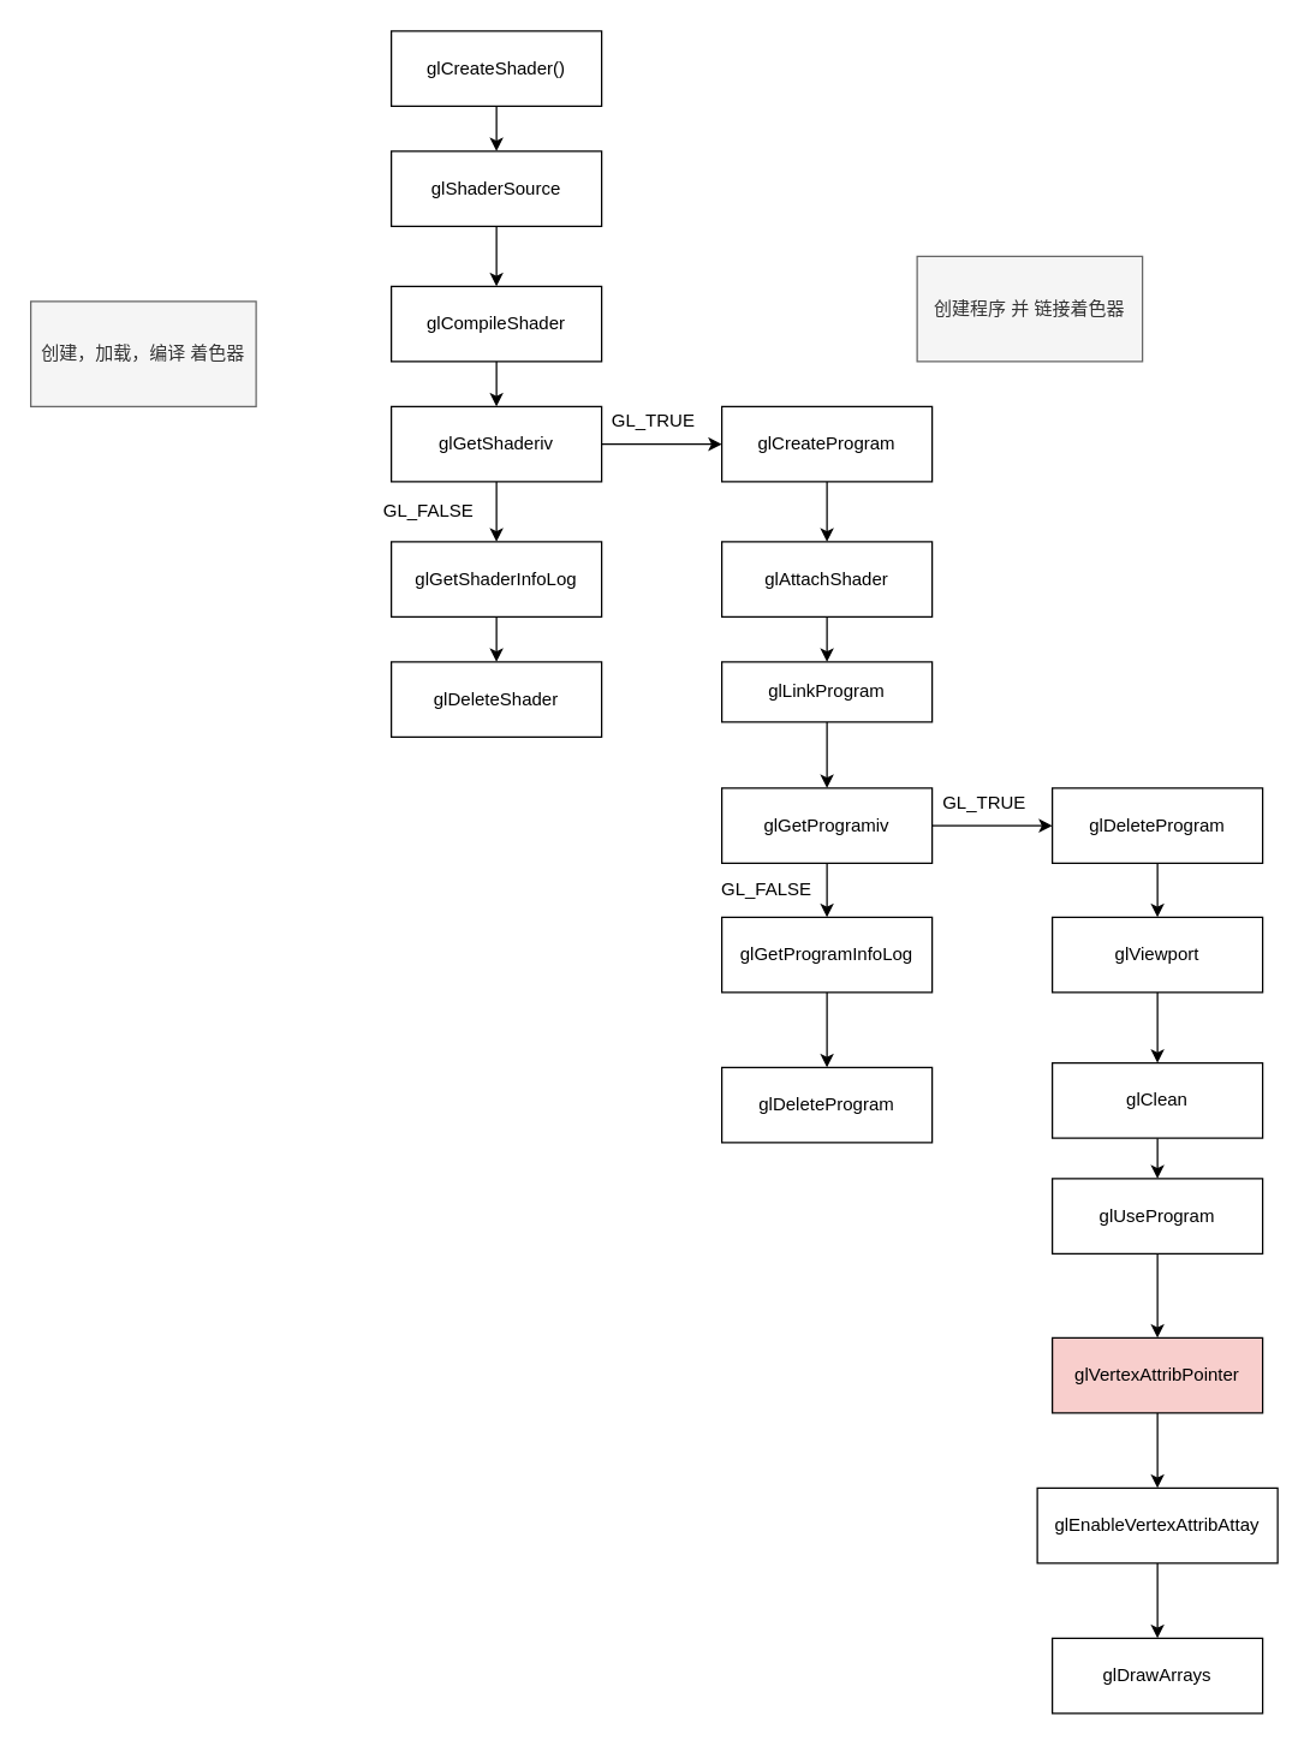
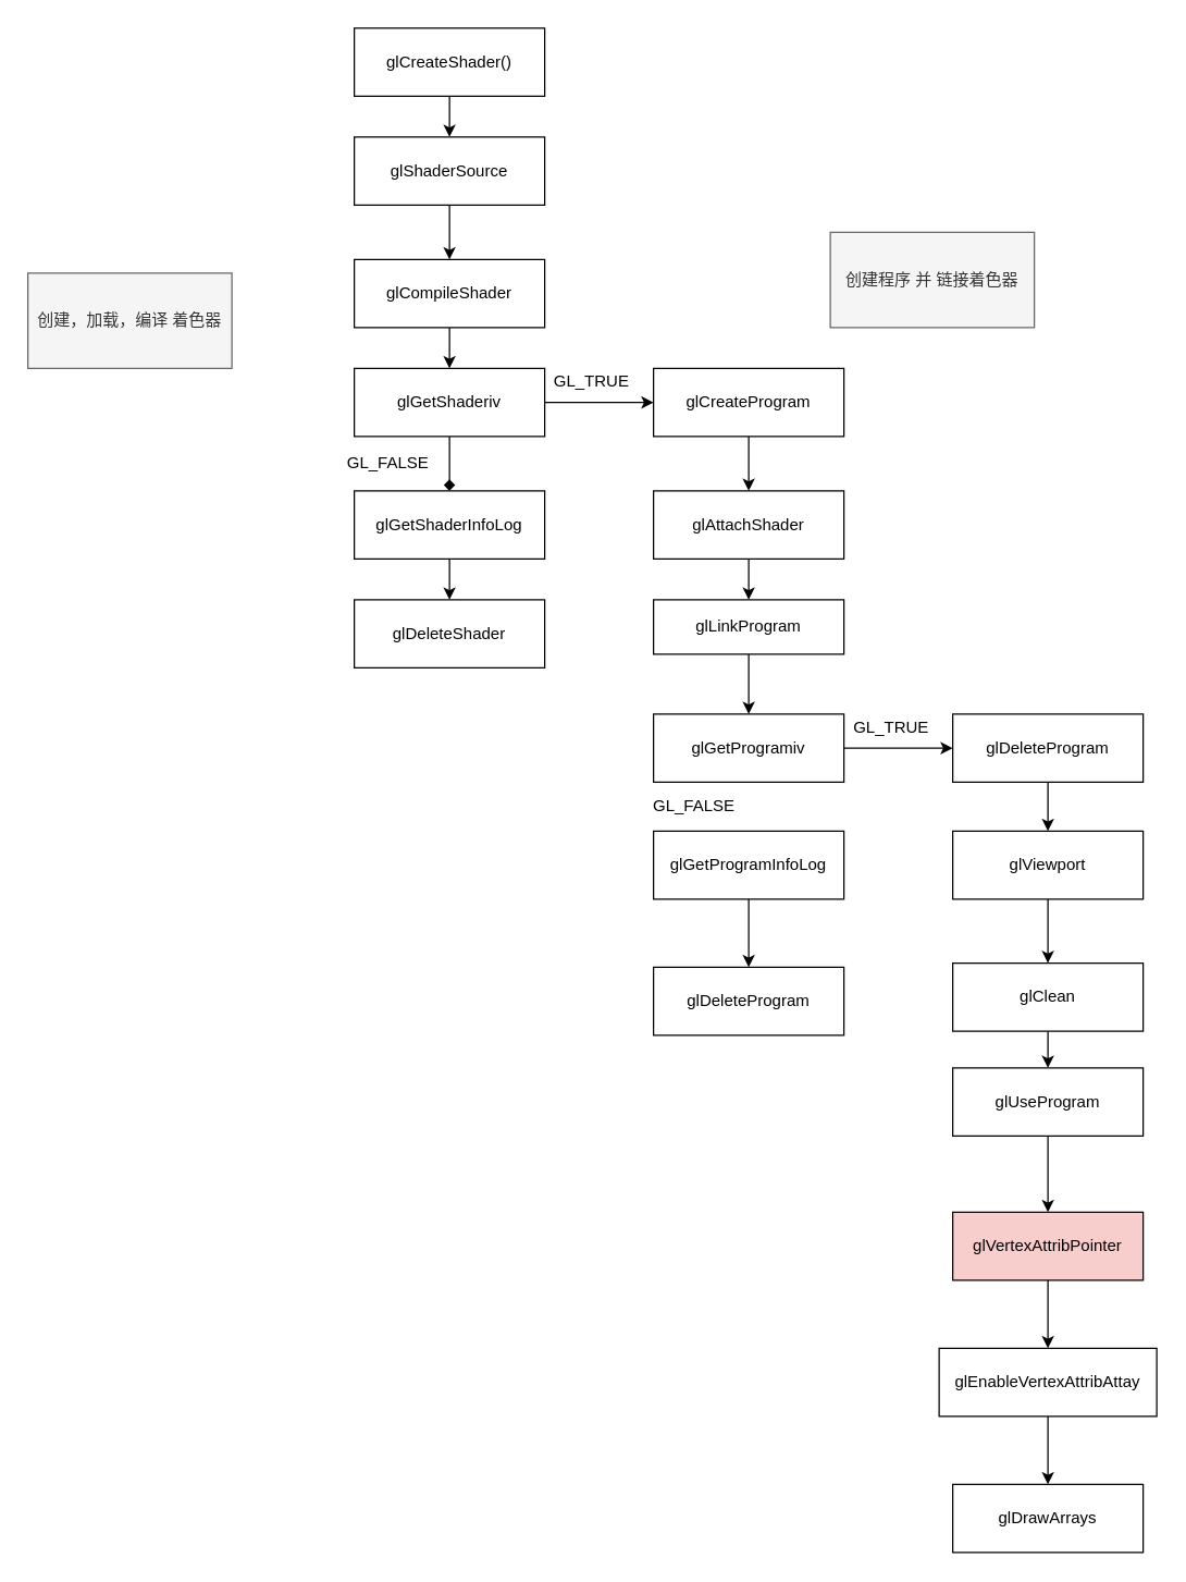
- <mxCell id="8" value="" style="edgeStyle=orthogonalEdgeStyle;rounded=0;orthogonalLoop=1;jettySize=auto;html=1;" edge="1" parent="1" source="10" target="12"><mxGeometry relative="1" as="geometry" /></mxCell>
+ <mxCell id="8" value="" style="edgeStyle=orthogonalEdgeStyle;rounded=0;orthogonalLoop=1;jettySize=auto;html=1;endArrow=diamond;" edge="1" parent="1" source="10" target="12"><mxGeometry relative="1" as="geometry" /></mxCell>
- <mxCell id="15" value="" style="edgeStyle=orthogonalEdgeStyle;rounded=0;orthogonalLoop=1;jettySize=auto;html=1;" edge="1" parent="1" source="16" target="14"><mxGeometry relative="1" as="geometry" /></mxCell>
